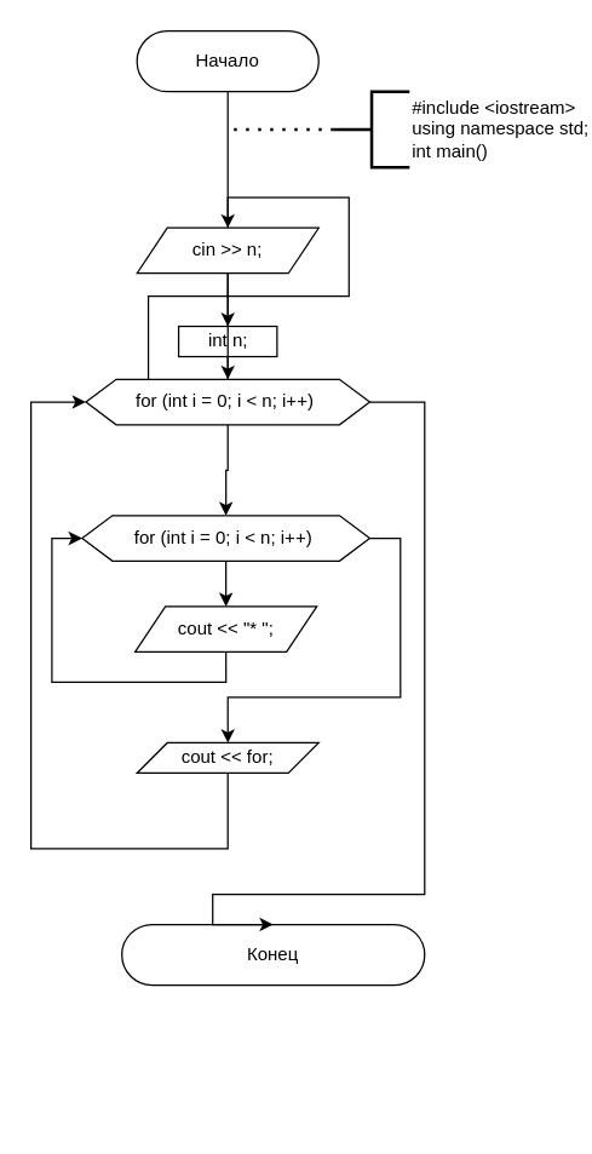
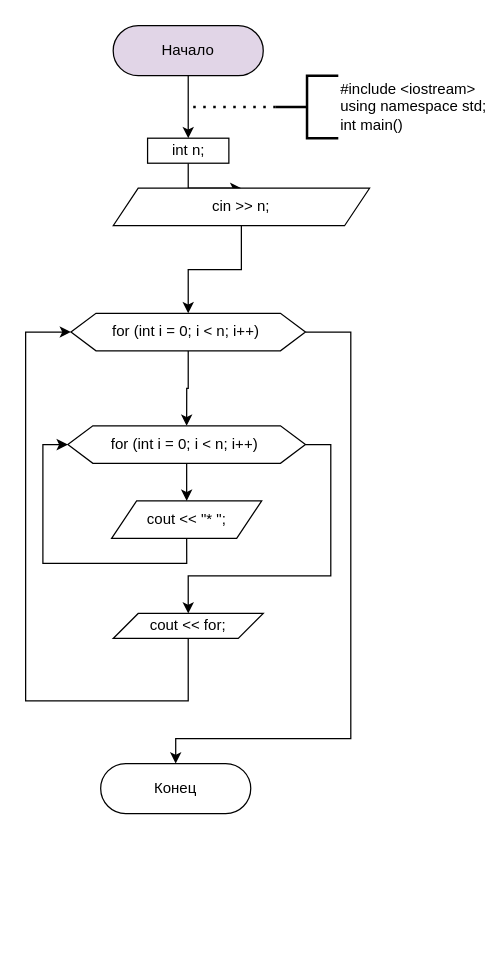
- <mxCell id="3" value="Начало" style="rounded=1;whiteSpace=wrap;html=1;fontSize=12;glass=0;strokeWidth=1;shadow=0;arcSize=50;" parent="1" vertex="1"><mxGeometry x="90" y="20" width="120" height="40" as="geometry" /></mxCell>
+ <mxCell id="3" value="Начало" style="rounded=1;whiteSpace=wrap;html=1;fontSize=12;glass=0;strokeWidth=1;shadow=0;arcSize=50;fillColor=#e1d5e7;" parent="1" vertex="1"><mxGeometry x="90" y="20" width="120" height="40" as="geometry" /></mxCell>
- <mxCell id="11" value="cin &amp;gt;&amp;gt; n;" style="shape=parallelogram;perimeter=parallelogramPerimeter;whiteSpace=wrap;html=1;fixedSize=1;" vertex="1" parent="1"><mxGeometry x="90" y="150" width="120" height="30" as="geometry" /></mxCell>
+ <mxCell id="11" value="cin &amp;gt;&amp;gt; n;" style="shape=parallelogram;perimeter=parallelogramPerimeter;whiteSpace=wrap;html=1;fixedSize=1;" vertex="1" parent="1"><mxGeometry x="90" y="150" width="205" height="30" as="geometry" /></mxCell>
- <mxCell id="8" value="int n;" style="rounded=0;whiteSpace=wrap;html=1;" vertex="1" parent="1"><mxGeometry x="117.5" y="215" width="65" height="20" as="geometry" /></mxCell>
+ <mxCell id="8" value="int n;" style="rounded=0;whiteSpace=wrap;html=1;" vertex="1" parent="1"><mxGeometry x="117.5" y="110" width="65" height="20" as="geometry" /></mxCell>
- <mxCell id="4" value="Конец" style="rounded=1;whiteSpace=wrap;html=1;fontSize=12;glass=0;strokeWidth=1;shadow=0;arcSize=50;" parent="1" vertex="1"><mxGeometry x="80" y="610" width="200" height="40" as="geometry" /></mxCell>
+ <mxCell id="4" value="Конец" style="rounded=1;whiteSpace=wrap;html=1;fontSize=12;glass=0;strokeWidth=1;shadow=0;arcSize=50;" parent="1" vertex="1"><mxGeometry x="80" y="610" width="120" height="40" as="geometry" /></mxCell>
